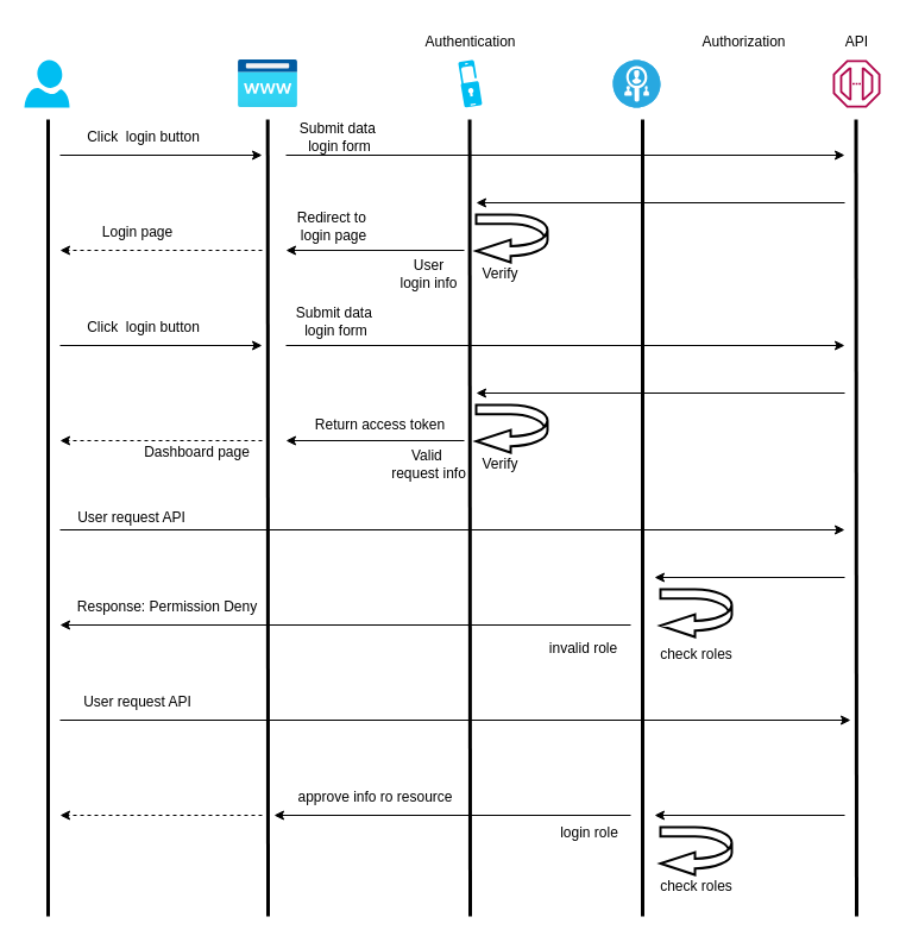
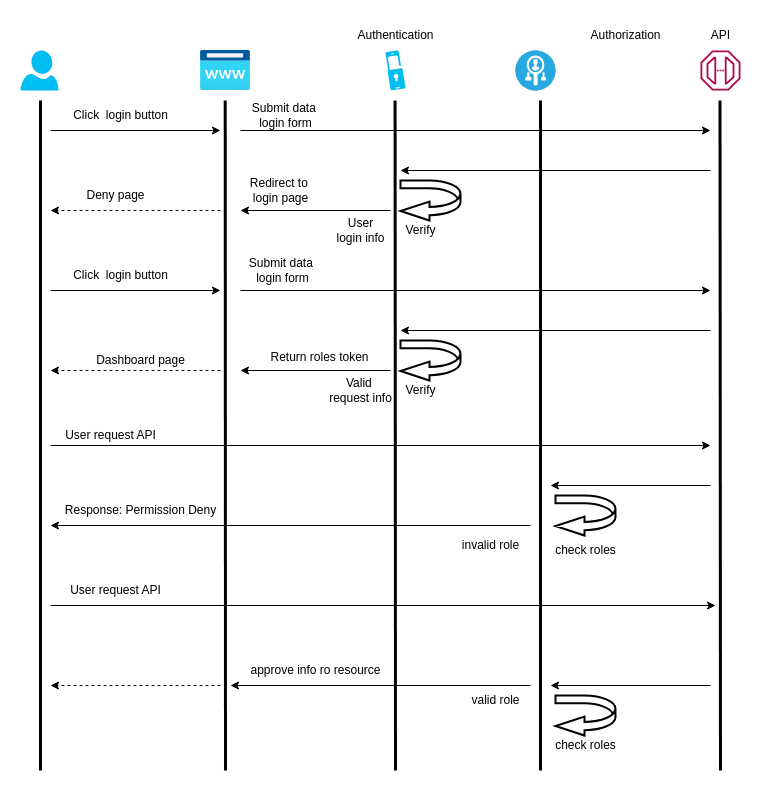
- <mxCell id="23" value="Login page" style="text;html=1;align=center;verticalAlign=middle;resizable=0;points=[];autosize=1;strokeColor=none;fillColor=none;" parent="1" vertex="1"><mxGeometry x="75" y="180" width="80" height="30" as="geometry" /></mxCell>
+ <mxCell id="23" value="Deny page" style="text;html=1;align=center;verticalAlign=middle;resizable=0;points=[];autosize=1;strokeColor=none;fillColor=none;" parent="1" vertex="1"><mxGeometry x="75" y="180" width="80" height="30" as="geometry" /></mxCell>
- <mxCell id="55" value="Return access token" style="text;html=1;align=center;verticalAlign=middle;resizable=0;points=[];autosize=1;strokeColor=none;fillColor=none;" parent="1" vertex="1"><mxGeometry x="255" y="344" width="127" height="26" as="geometry" /></mxCell>
+ <mxCell id="55" value="Return roles token" style="text;html=1;align=center;verticalAlign=middle;resizable=0;points=[];autosize=1;strokeColor=none;fillColor=none;" parent="1" vertex="1"><mxGeometry x="255" y="344" width="127" height="26" as="geometry" /></mxCell>
- <mxCell id="46" value="Dashboard page" style="text;html=1;align=center;verticalAlign=middle;resizable=0;points=[];autosize=1;strokeColor=none;fillColor=none;" parent="1" vertex="1"><mxGeometry x="110" y="365" width="110" height="30" as="geometry" /></mxCell>
+ <mxCell id="46" value="Dashboard page" style="text;html=1;align=center;verticalAlign=middle;resizable=0;points=[];autosize=1;strokeColor=none;fillColor=none;" parent="1" vertex="1"><mxGeometry x="85" y="345" width="110" height="30" as="geometry" /></mxCell>
- <mxCell id="37" value="login role" style="text;html=1;align=center;verticalAlign=middle;resizable=0;points=[];autosize=1;strokeColor=none;fillColor=none;" parent="1" vertex="1"><mxGeometry x="460" y="685" width="70" height="30" as="geometry" /></mxCell>
+ <mxCell id="37" value="valid role" style="text;html=1;align=center;verticalAlign=middle;resizable=0;points=[];autosize=1;strokeColor=none;fillColor=none;" parent="1" vertex="1"><mxGeometry x="460" y="685" width="70" height="30" as="geometry" /></mxCell>
